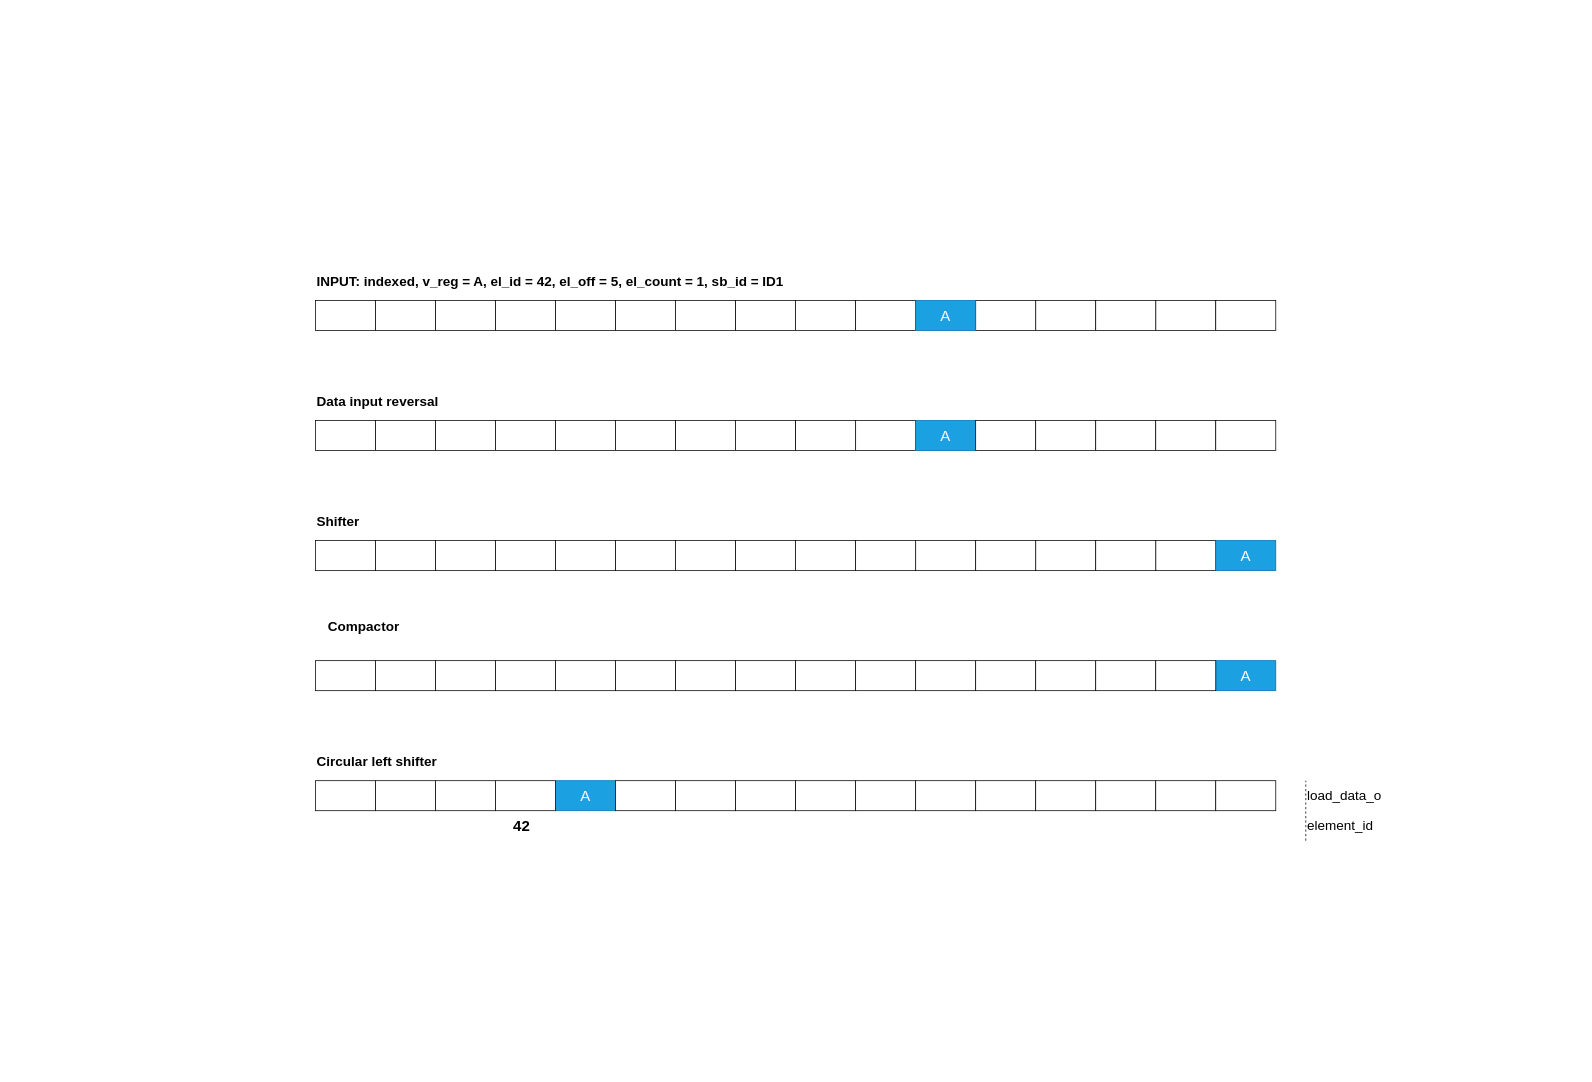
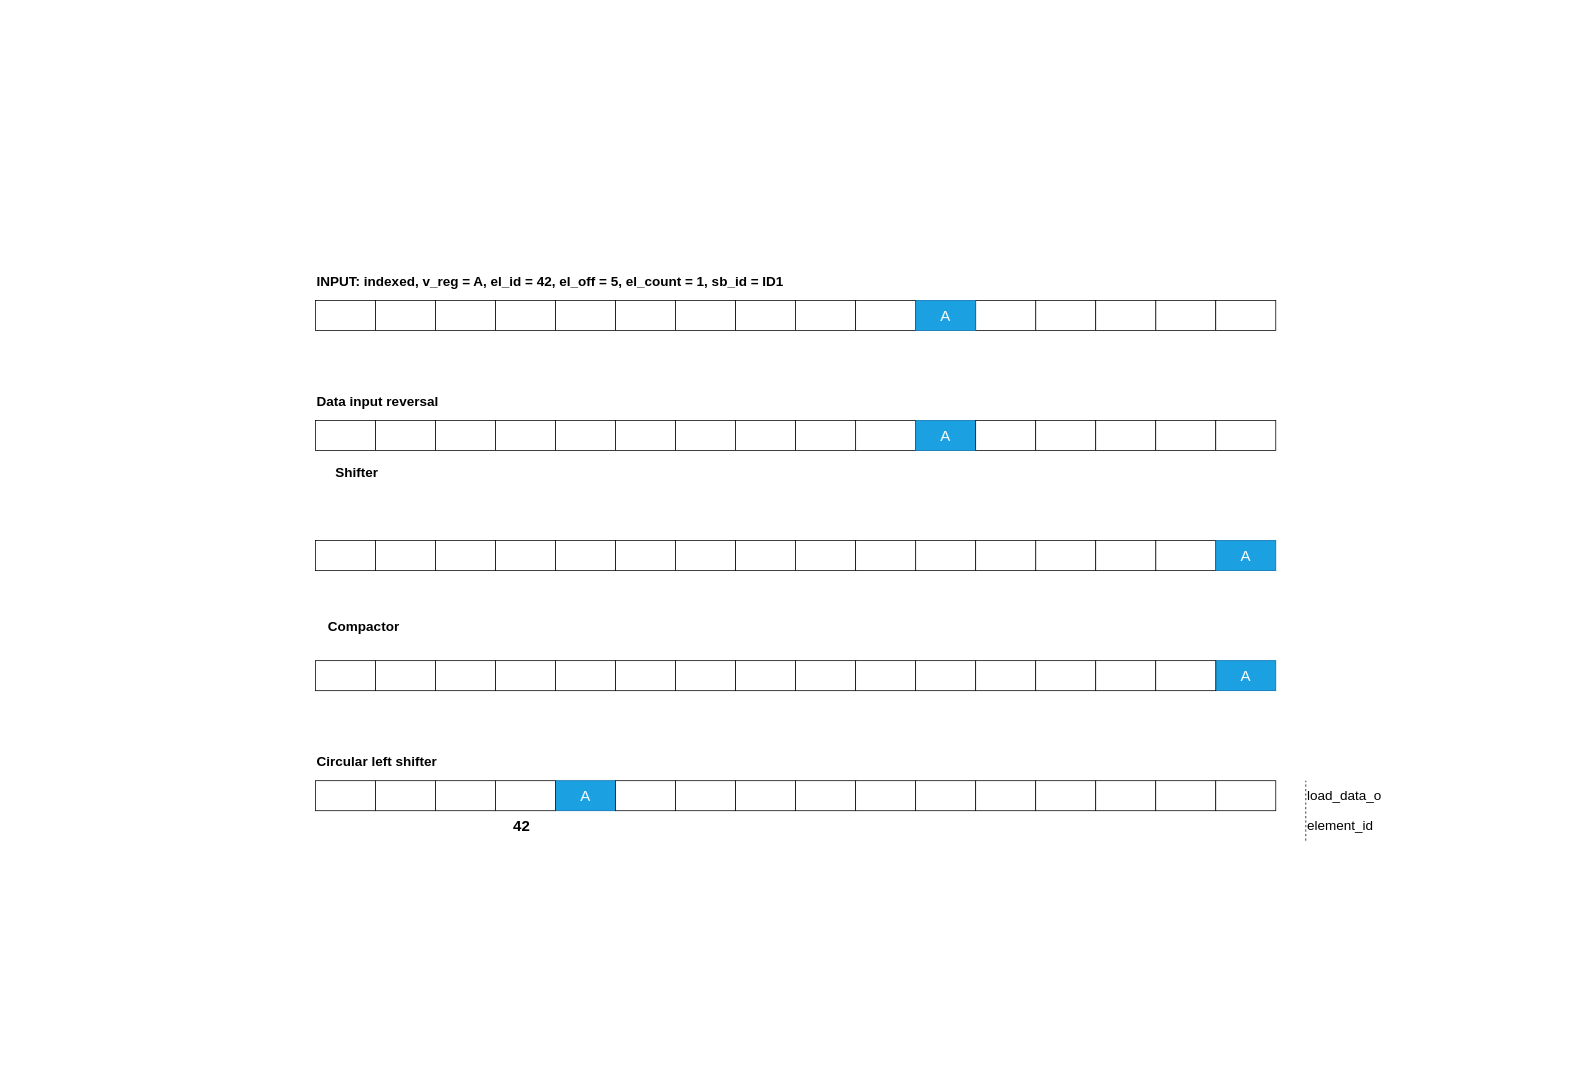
- <mxCell id="64" value="&lt;font style=&quot;font-size: 18px&quot;&gt;&lt;b&gt;Shifter&lt;/b&gt;&lt;/font&gt;" style="text;html=1;strokeColor=none;fillColor=none;align=left;verticalAlign=middle;whiteSpace=wrap;rounded=0;" parent="1" vertex="1"><mxGeometry x="420" y="680" width="1280" height="30" as="geometry" /></mxCell>
+ <mxCell id="64" value="&lt;font style=&quot;font-size: 18px&quot;&gt;&lt;b&gt;Shifter&lt;/b&gt;&lt;/font&gt;" style="text;html=1;strokeColor=none;fillColor=none;align=left;verticalAlign=middle;whiteSpace=wrap;rounded=0;" parent="1" vertex="1"><mxGeometry x="445" y="615" width="1280" height="30" as="geometry" /></mxCell>
